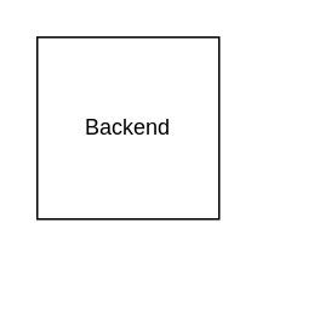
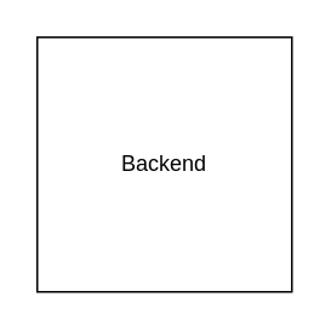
- <mxCell id="2" value="Backend" style="whiteSpace=wrap;html=1;aspect=fixed;" vertex="1" parent="1"><mxGeometry x="20" y="20" width="100" height="100" as="geometry" /></mxCell>
+ <mxCell id="2" value="Backend" style="whiteSpace=wrap;html=1;aspect=fixed;" vertex="1" parent="1"><mxGeometry x="20" y="20" width="140" height="140" as="geometry" /></mxCell>
